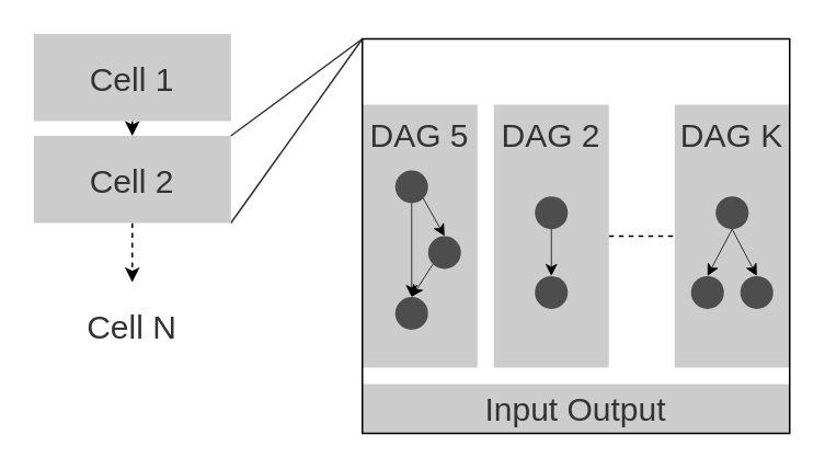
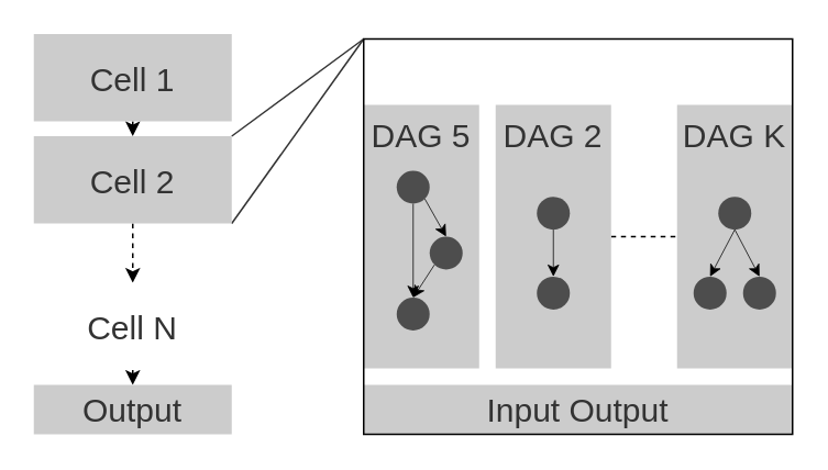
+ <mxCell id="8" style="edgeStyle=none;rounded=0;orthogonalLoop=1;jettySize=auto;html=1;exitX=0.5;exitY=1;exitDx=0;exitDy=0;entryX=0.5;entryY=0;entryDx=0;entryDy=0;strokeWidth=1;fontSize=20;endArrow=classic;endFill=1;" edge="1" parent="1" source="9" target="24"><mxGeometry relative="1" as="geometry" /></mxCell>
+ <mxCell id="24" value="&lt;font style=&quot;font-size: 20px;&quot;&gt;Output&lt;/font&gt;" style="rounded=0;whiteSpace=wrap;html=1;fillColor=#CCCCCC;fontColor=#333333;strokeColor=none;" vertex="1" parent="1"><mxGeometry x="20" y="233" width="120" height="30" as="geometry" /></mxCell>
